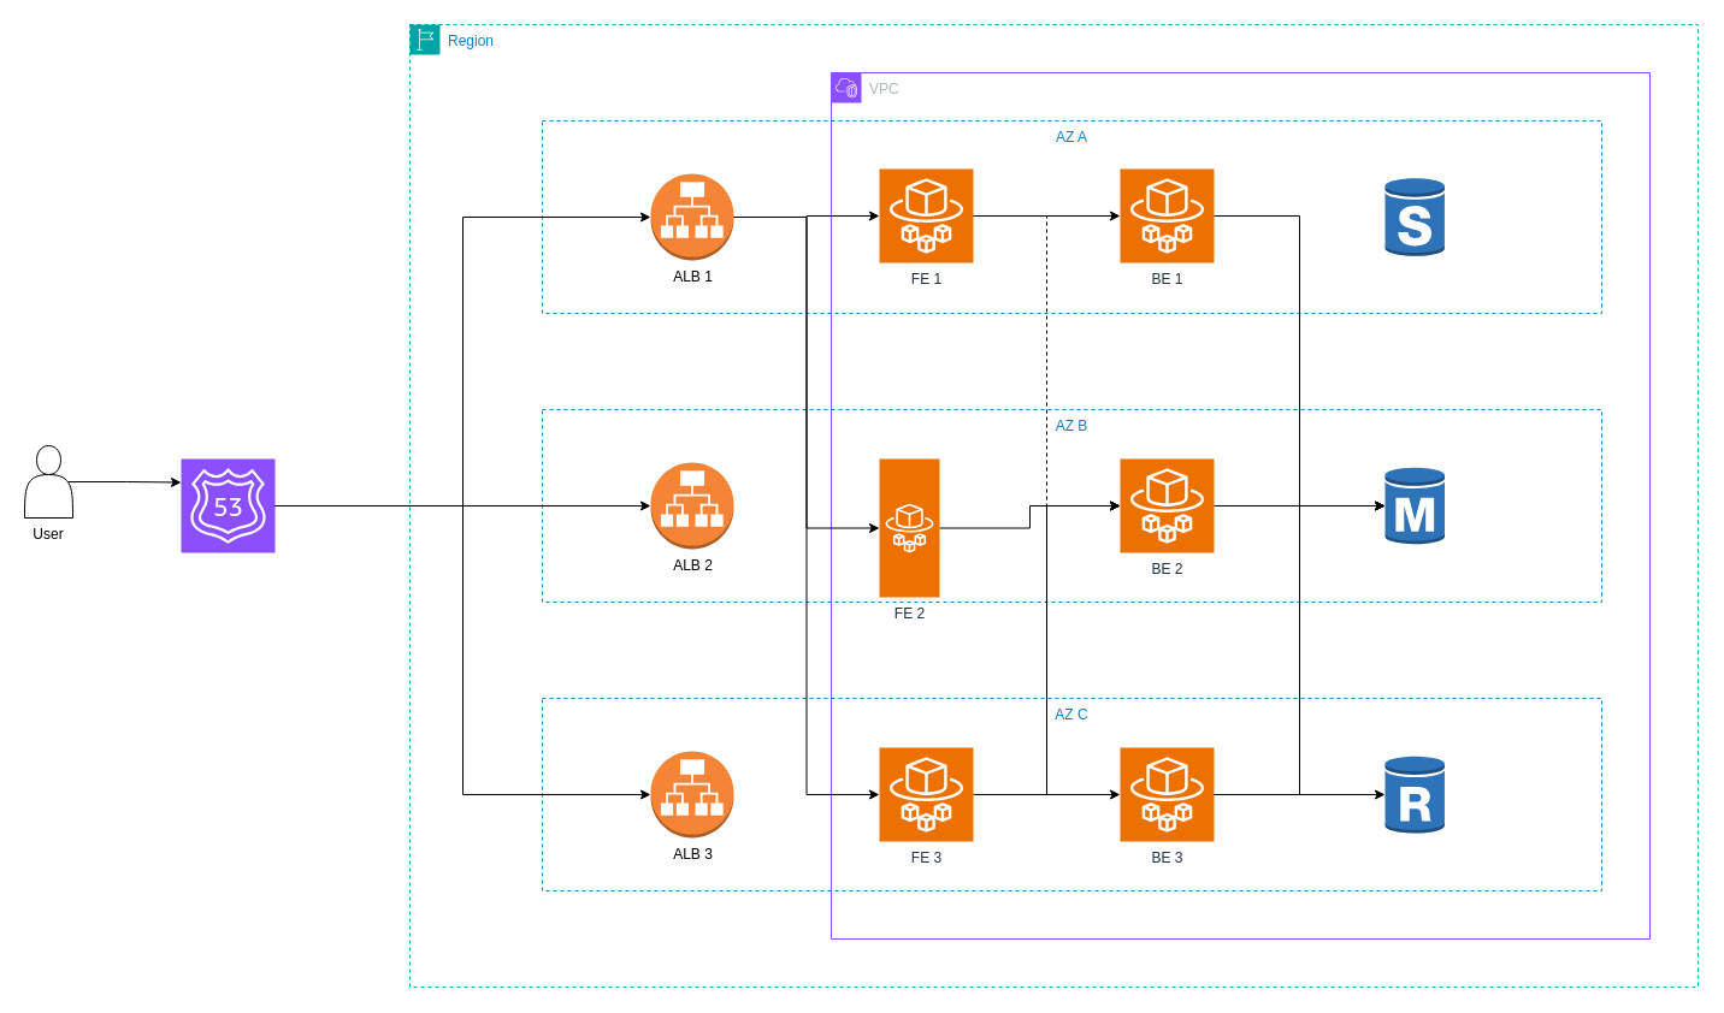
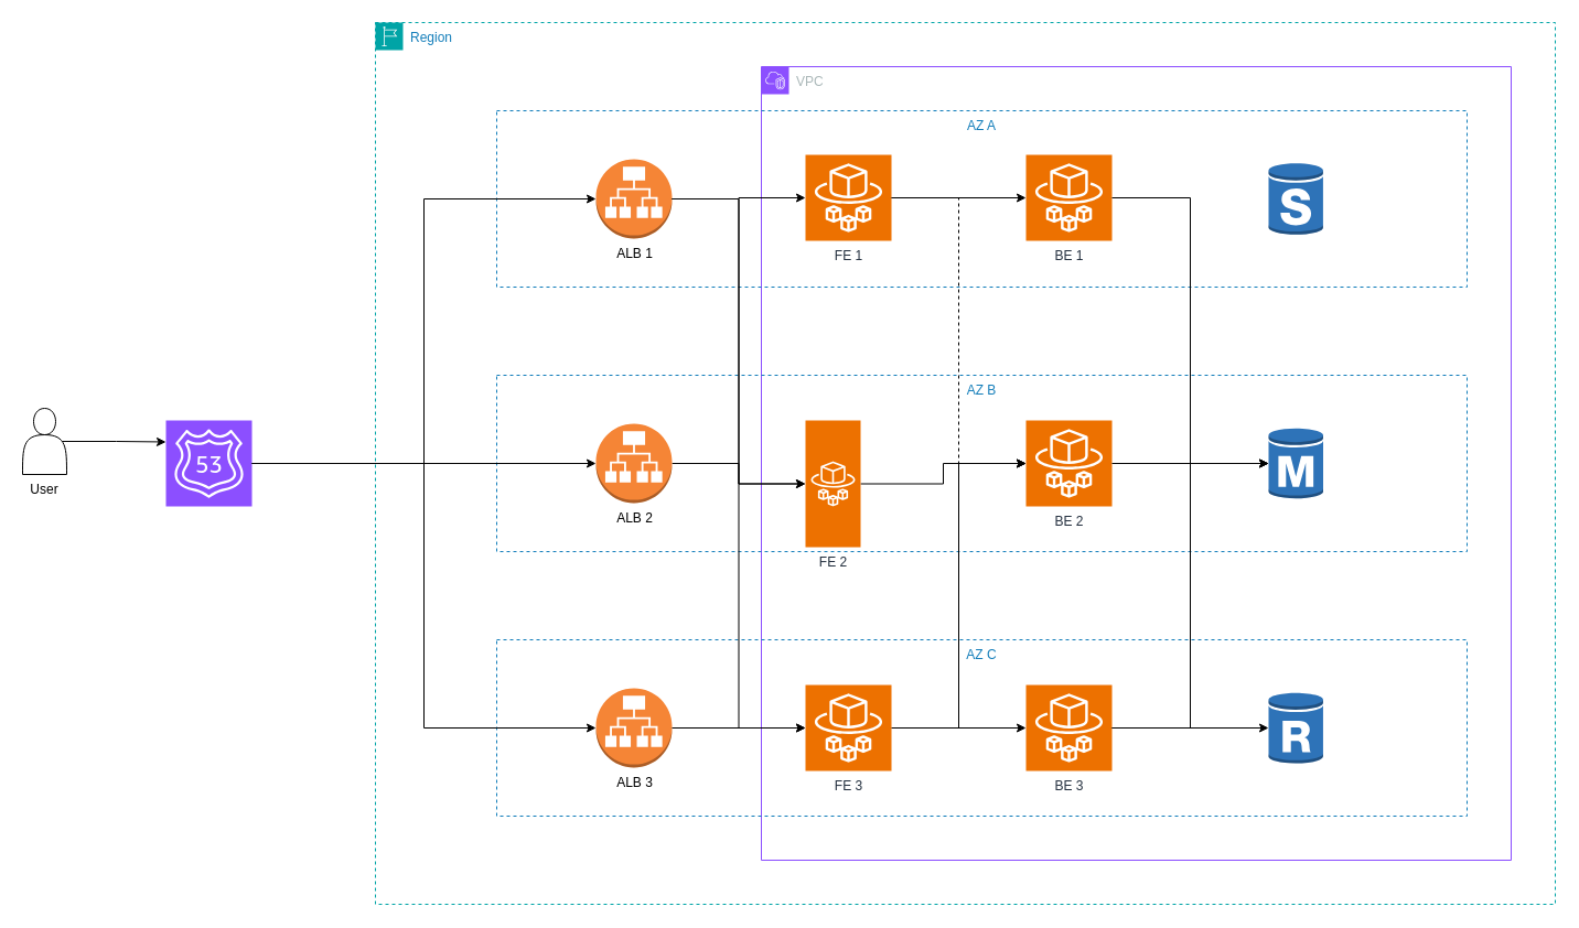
+ <mxCell id="32" style="edgeStyle=orthogonalEdgeStyle;rounded=0;orthogonalLoop=1;jettySize=auto;html=1;exitX=1;exitY=0.5;exitDx=0;exitDy=0;exitPerimeter=0;entryX=0;entryY=0.5;entryDx=0;entryDy=0;entryPerimeter=0;" parent="1" source="33" target="6" edge="1"><mxGeometry relative="1" as="geometry"><mxPoint x="670" y="419.909" as="targetPoint" /></mxGeometry></mxCell>
+ <mxCell id="38" style="edgeStyle=orthogonalEdgeStyle;rounded=0;orthogonalLoop=1;jettySize=auto;html=1;exitX=1;exitY=0.5;exitDx=0;exitDy=0;exitPerimeter=0;entryX=0;entryY=0.5;entryDx=0;entryDy=0;entryPerimeter=0;" parent="1" source="30" target="11" edge="1"><mxGeometry relative="1" as="geometry" /></mxCell>
